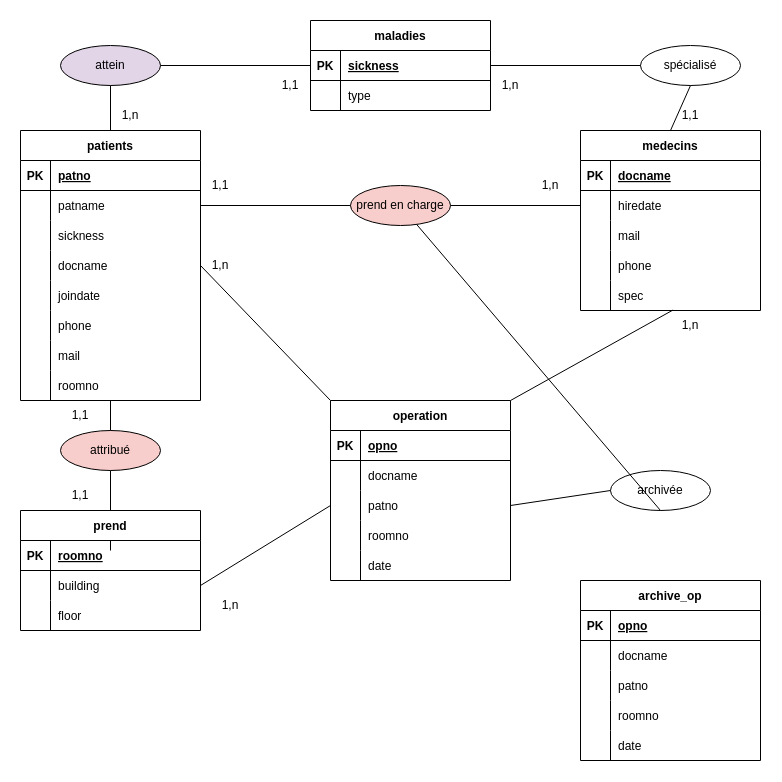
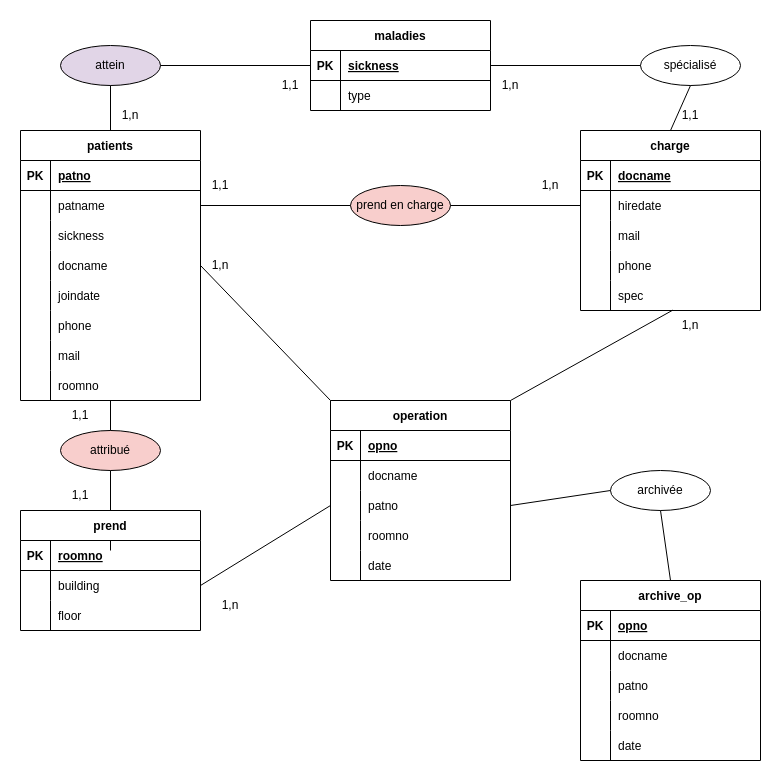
- <mxCell id="34" value="medecins" style="shape=table;startSize=30;container=1;collapsible=1;childLayout=tableLayout;fixedRows=1;rowLines=0;fontStyle=1;align=center;resizeLast=1;" vertex="1" parent="1"><mxGeometry x="580" y="130" width="180" height="180" as="geometry" /></mxCell>
+ <mxCell id="34" value="charge" style="shape=table;startSize=30;container=1;collapsible=1;childLayout=tableLayout;fixedRows=1;rowLines=0;fontStyle=1;align=center;resizeLast=1;" vertex="1" parent="1"><mxGeometry x="580" y="130" width="180" height="180" as="geometry" /></mxCell>
- <mxCell id="120" value="" style="endArrow=none;html=1;rounded=0;exitX=0.5;exitY=1;exitDx=0;exitDy=0;" edge="1" parent="1" source="118" target="2"><mxGeometry relative="1" as="geometry"><mxPoint x="380" y="660" as="sourcePoint" /><mxPoint x="540" y="660" as="targetPoint" /></mxGeometry></mxCell>
+ <mxCell id="120" value="" style="endArrow=none;html=1;rounded=0;exitX=0.5;exitY=1;exitDx=0;exitDy=0;entryX=0.5;entryY=0;entryDx=0;entryDy=0;" edge="1" parent="1" source="118" target="102"><mxGeometry relative="1" as="geometry"><mxPoint x="380" y="660" as="sourcePoint" /><mxPoint x="540" y="660" as="targetPoint" /></mxGeometry></mxCell>
